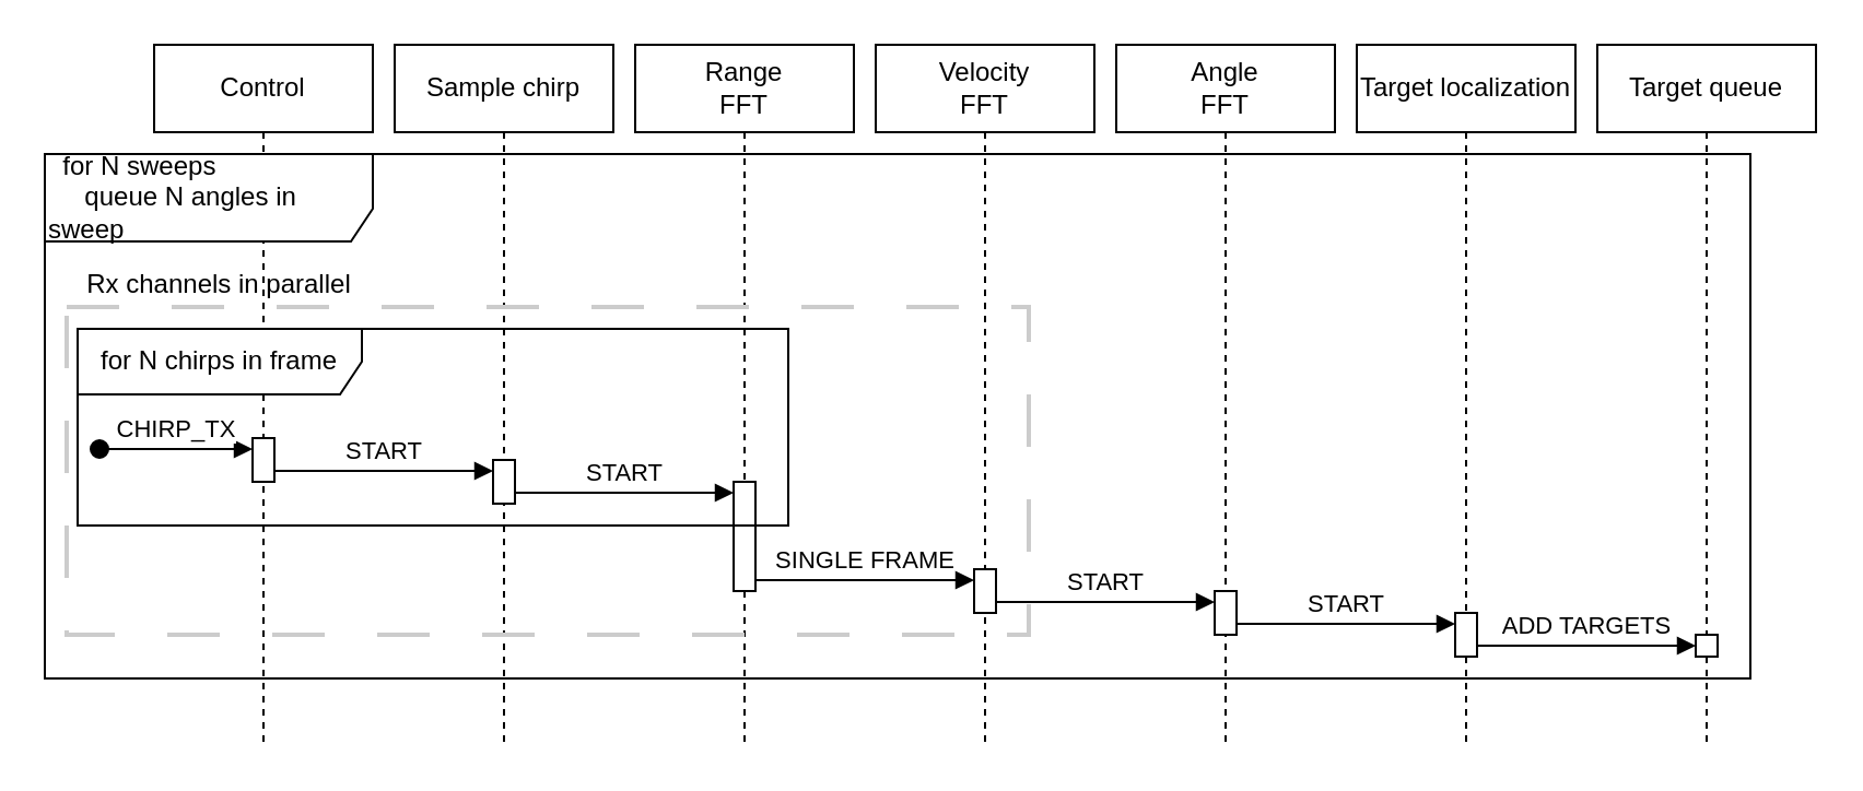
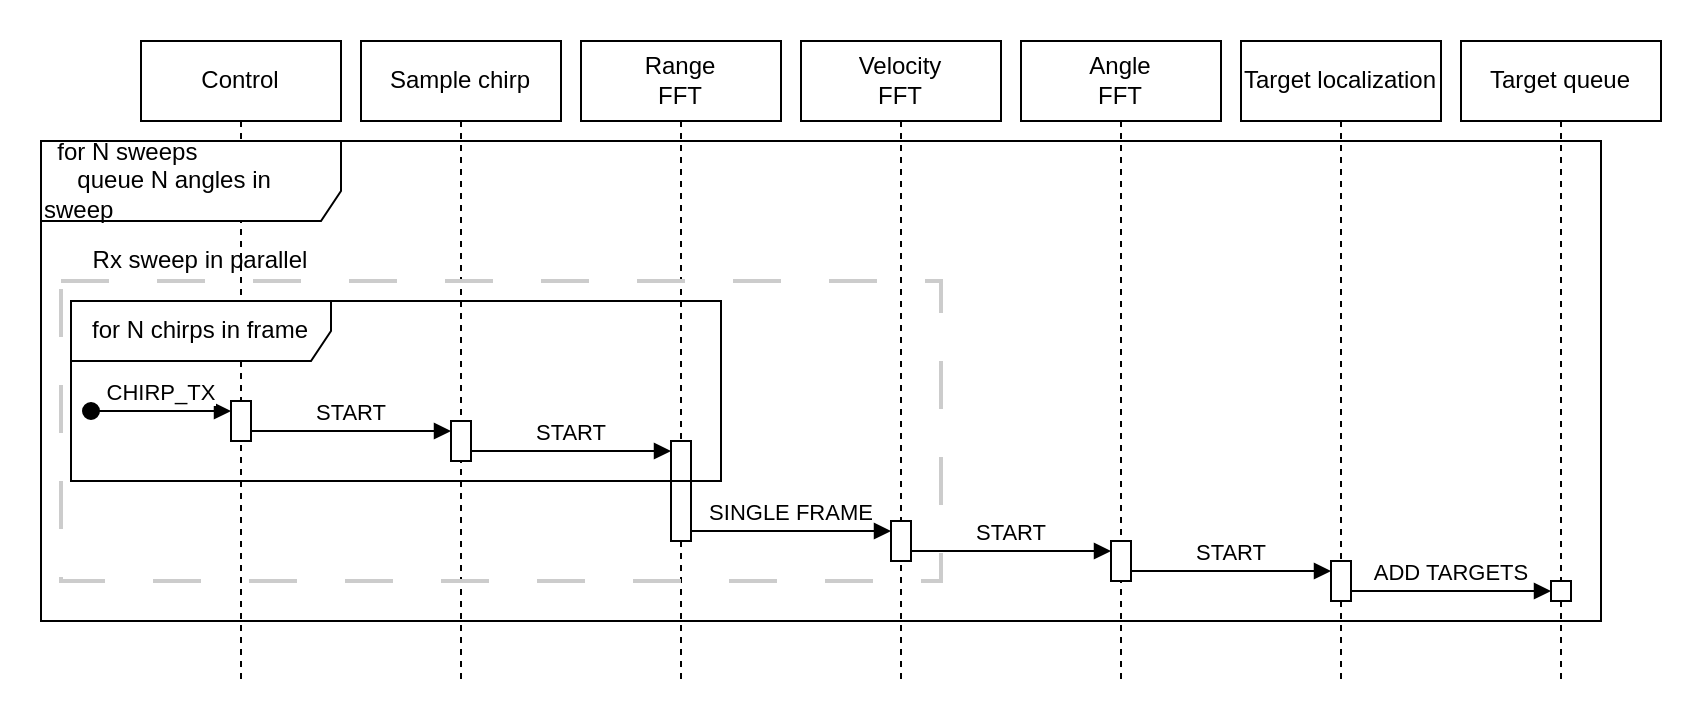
- <mxCell id="26" value="Rx channels in parallel" style="text;html=1;align=center;verticalAlign=middle;whiteSpace=wrap;rounded=0;" vertex="1" parent="1"><mxGeometry x="30" y="120" width="140" height="20" as="geometry" /></mxCell>
+ <mxCell id="26" value="Rx sweep in parallel" style="text;html=1;align=center;verticalAlign=middle;whiteSpace=wrap;rounded=0;" vertex="1" parent="1"><mxGeometry x="30" y="120" width="140" height="20" as="geometry" /></mxCell>
